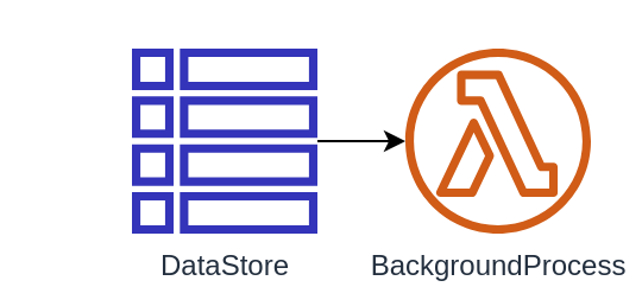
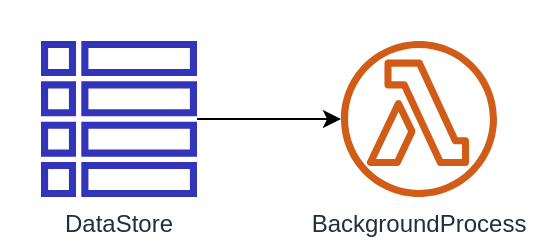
- <mxCell id="4" value="DataStore" style="outlineConnect=0;fontColor=#232F3E;gradientColor=none;fillColor=#3334B9;strokeColor=none;dashed=0;verticalLabelPosition=bottom;verticalAlign=top;align=center;html=1;fontSize=12;fontStyle=0;aspect=fixed;pointerEvents=1;shape=mxgraph.aws4.table;" parent="1" vertex="1"><mxGeometry x="55" y="20" width="78" height="78" as="geometry" /></mxCell>
+ <mxCell id="4" value="DataStore" style="outlineConnect=0;fontColor=#232F3E;gradientColor=none;fillColor=#3334B9;strokeColor=none;dashed=0;verticalLabelPosition=bottom;verticalAlign=top;align=center;html=1;fontSize=12;fontStyle=0;aspect=fixed;pointerEvents=1;shape=mxgraph.aws4.table;" parent="1" vertex="1"><mxGeometry x="20" y="20" width="78" height="78" as="geometry" /></mxCell>
